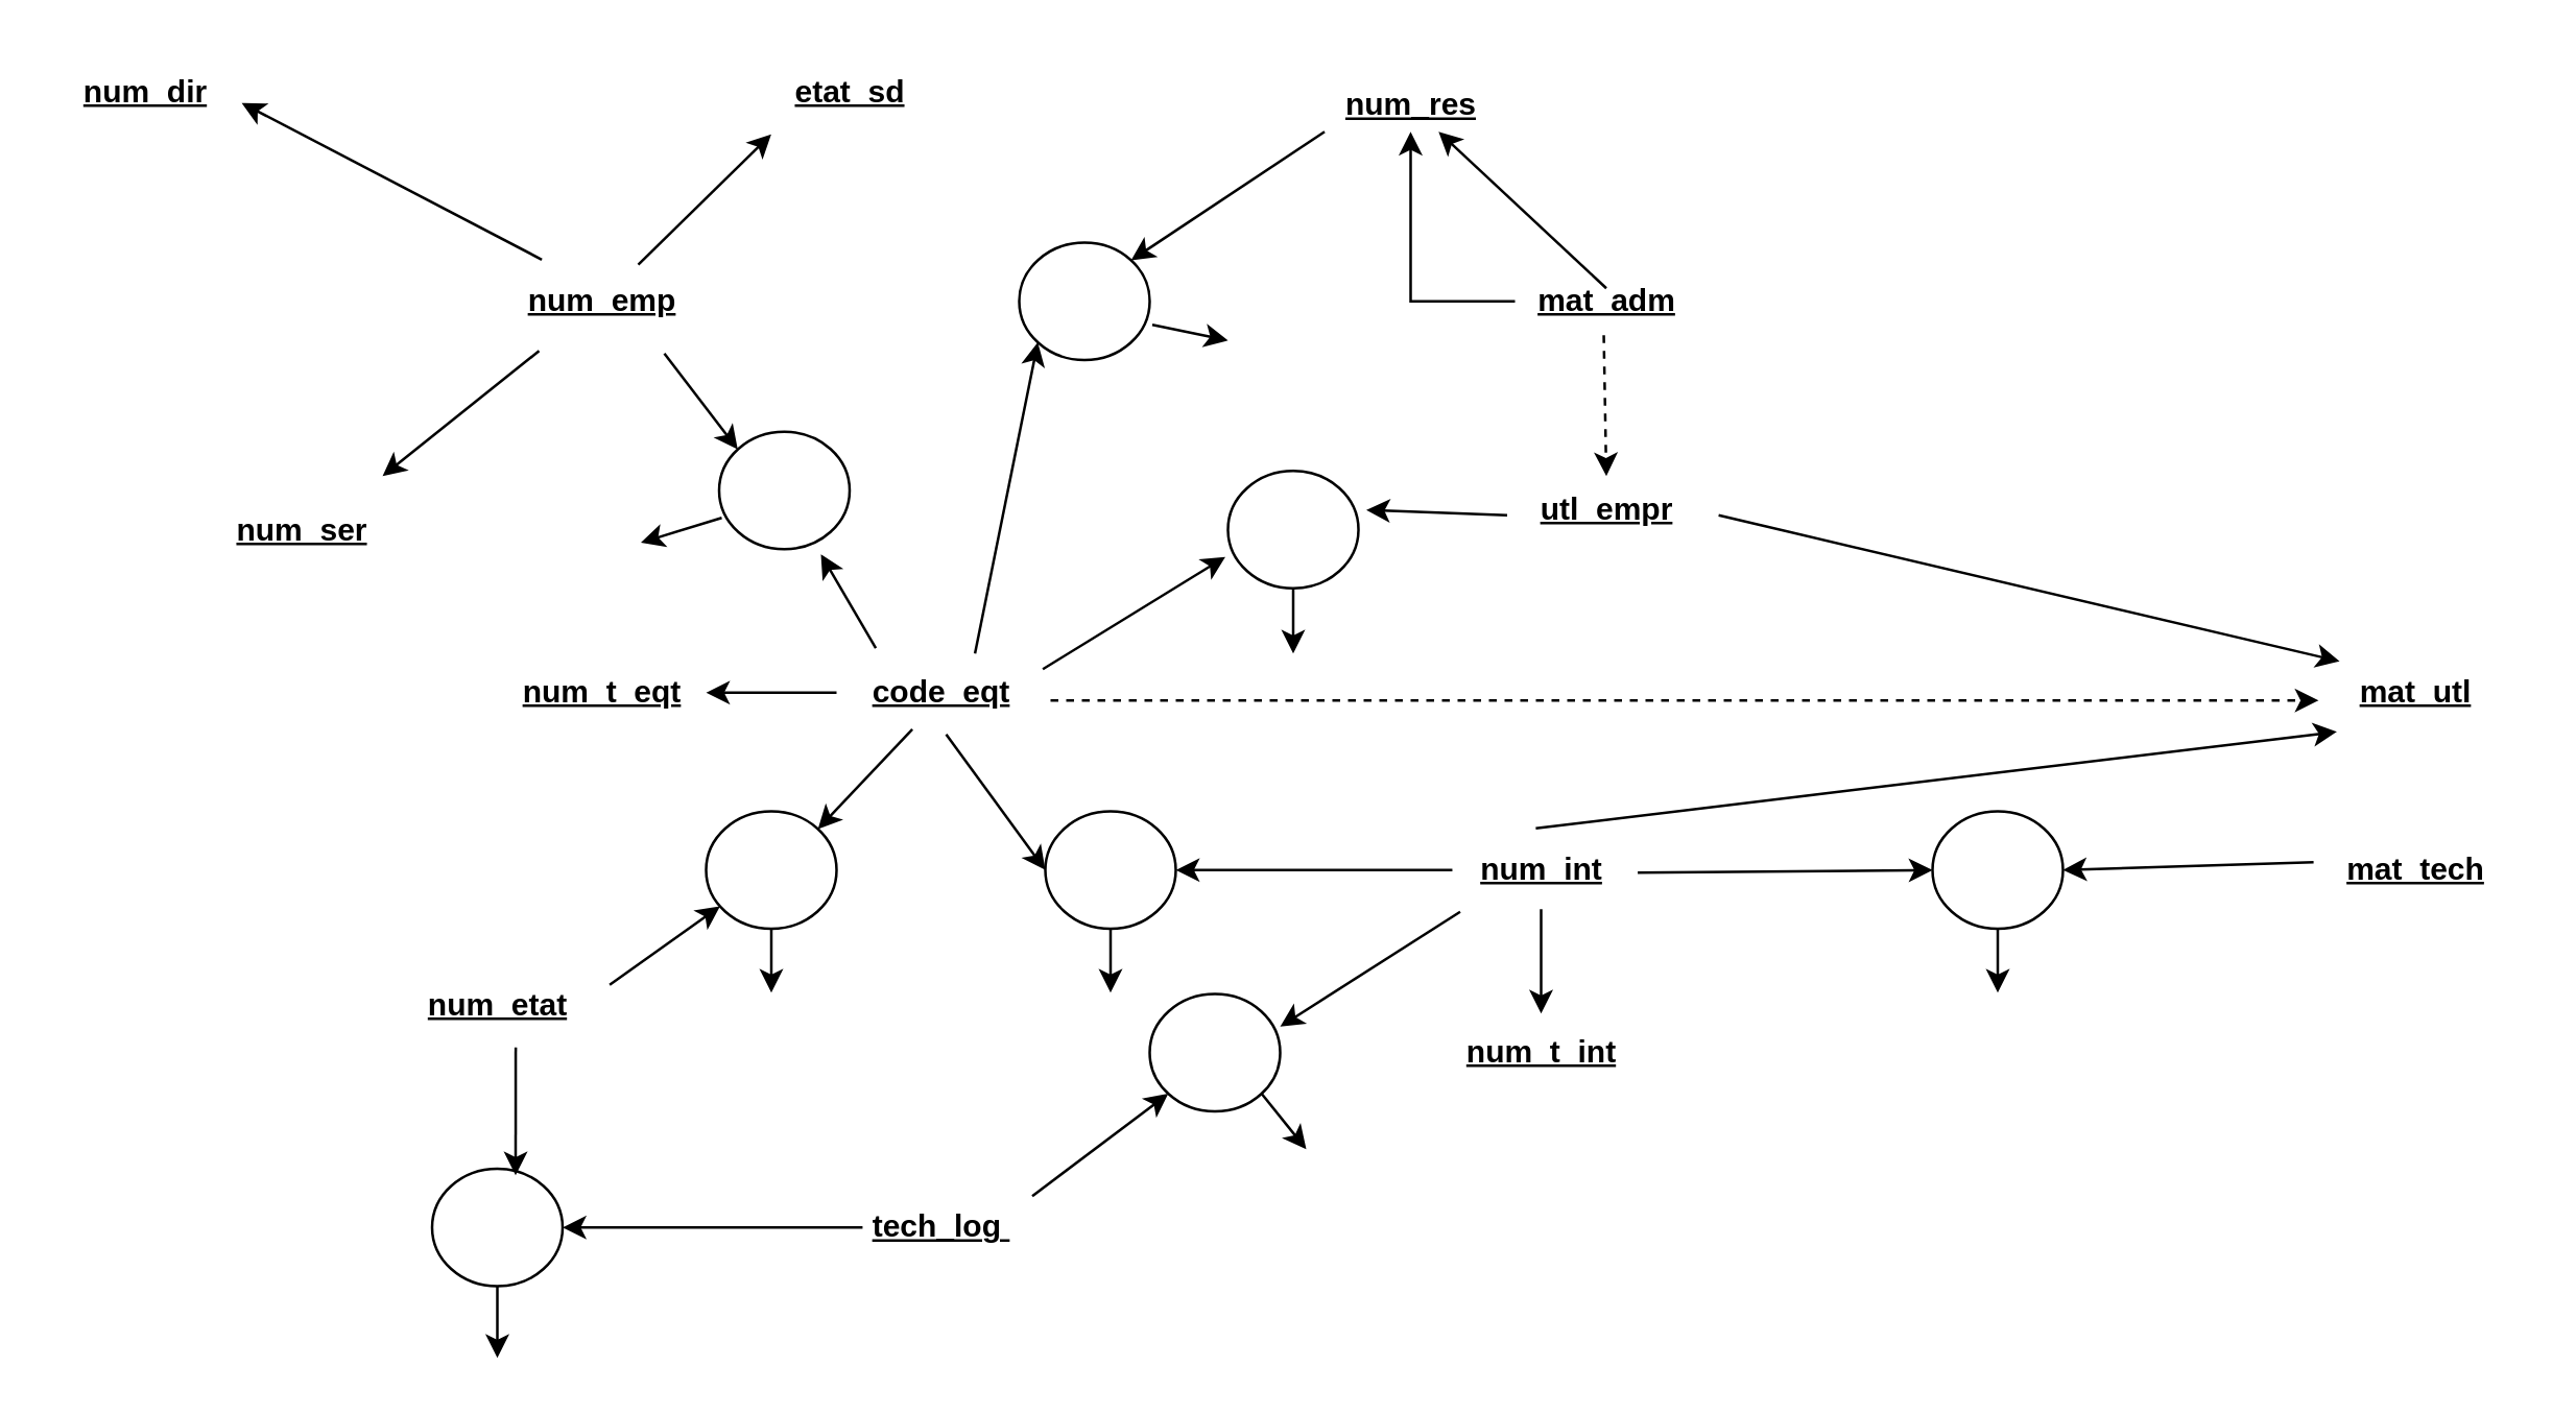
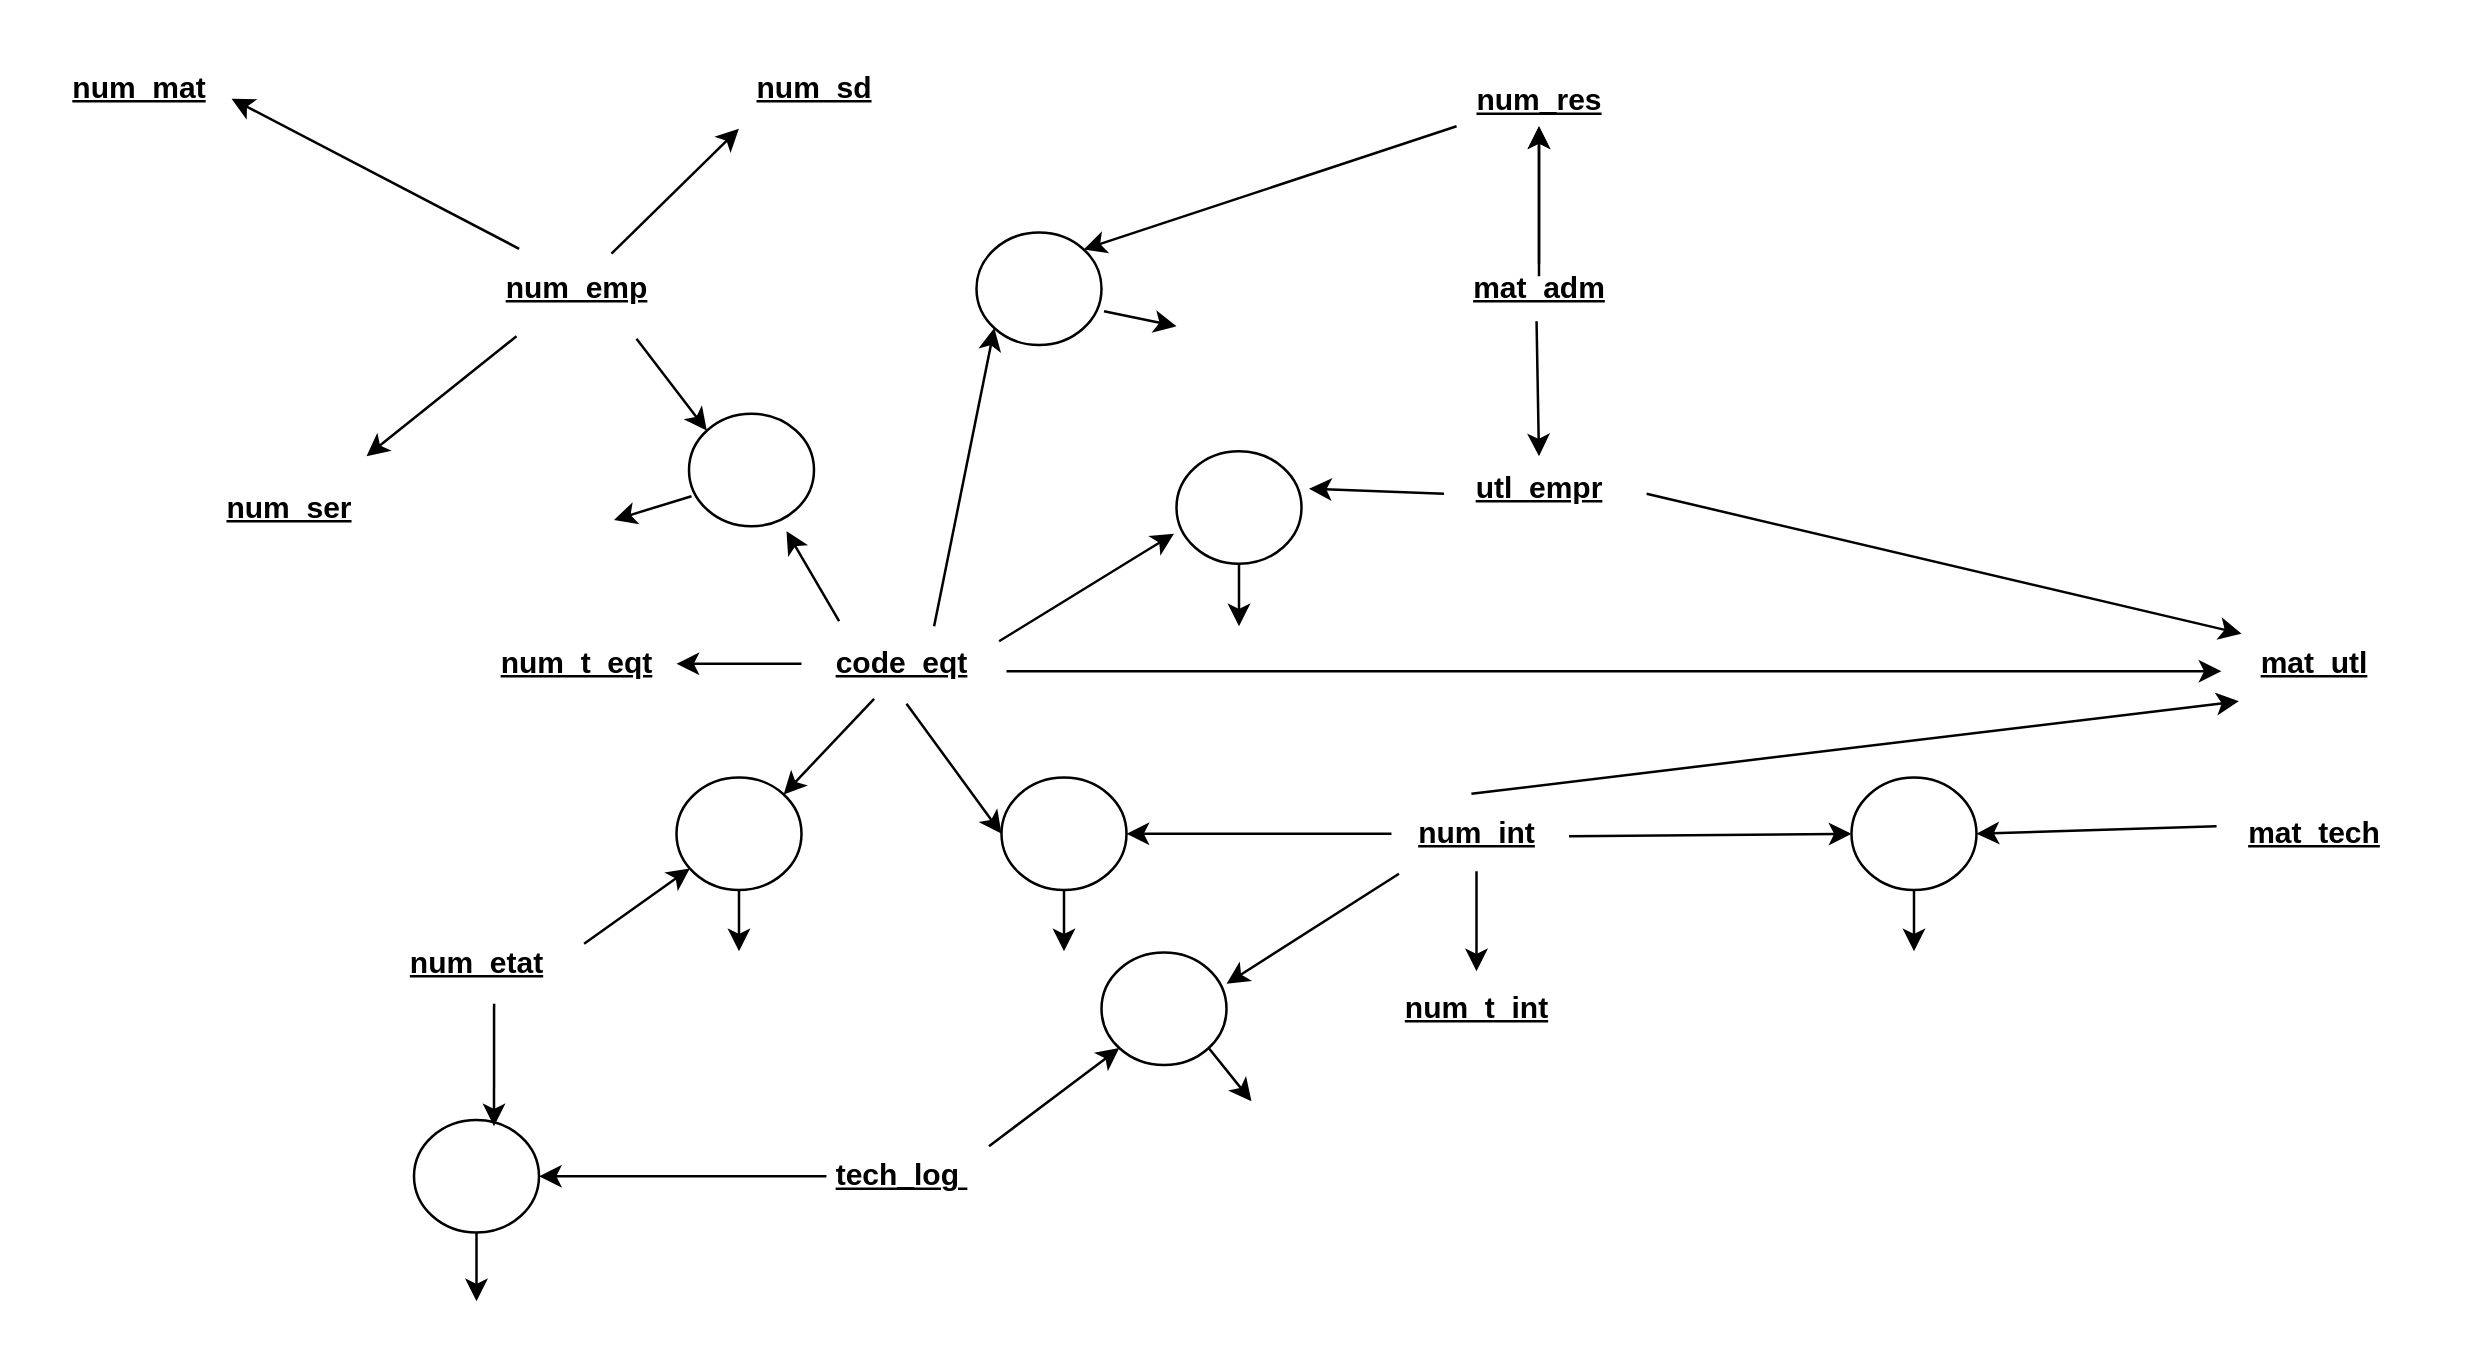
- <mxCell id="43" value="num_dir" style="text;html=1;align=center;verticalAlign=middle;resizable=0;points=[];autosize=1;strokeColor=none;fillColor=none;fontStyle=5;movable=0;rotatable=0;deletable=0;editable=0;locked=1;connectable=0;" vertex="1" parent="1"><mxGeometry x="20" y="20" width="70" height="30" as="geometry" /></mxCell>
+ <mxCell id="43" value="num_mat" style="text;html=1;align=center;verticalAlign=middle;resizable=0;points=[];autosize=1;strokeColor=none;fillColor=none;fontStyle=5;movable=0;rotatable=0;deletable=0;editable=0;locked=1;connectable=0;" vertex="1" parent="1"><mxGeometry x="20" y="20" width="70" height="30" as="geometry" /></mxCell>
- <mxCell id="45" value="etat_sd" style="text;html=1;align=center;verticalAlign=middle;resizable=0;points=[];autosize=1;strokeColor=none;fillColor=none;fontStyle=5;movable=0;rotatable=0;deletable=0;editable=0;locked=1;connectable=0;" vertex="1" parent="1"><mxGeometry x="290" y="20" width="70" height="30" as="geometry" /></mxCell>
+ <mxCell id="45" value="num_sd" style="text;html=1;align=center;verticalAlign=middle;resizable=0;points=[];autosize=1;strokeColor=none;fillColor=none;fontStyle=5;movable=0;rotatable=0;deletable=0;editable=0;locked=1;connectable=0;" vertex="1" parent="1"><mxGeometry x="290" y="20" width="70" height="30" as="geometry" /></mxCell>
- <mxCell id="2" value="num_res" style="text;html=1;align=center;verticalAlign=middle;resizable=0;points=[];autosize=1;strokeColor=none;fillColor=none;strokeWidth=0;spacing=0;fontStyle=5;movable=0;rotatable=0;deletable=0;editable=0;locked=1;connectable=0;" vertex="1" parent="1"><mxGeometry x="505" y="30" width="70" height="20" as="geometry" /></mxCell>
+ <mxCell id="2" value="num_res" style="text;html=1;align=center;verticalAlign=middle;resizable=0;points=[];autosize=1;strokeColor=none;fillColor=none;strokeWidth=0;spacing=0;fontStyle=5;movable=0;rotatable=0;deletable=0;editable=0;locked=1;connectable=0;" vertex="1" parent="1"><mxGeometry x="580" y="30" width="70" height="20" as="geometry" /></mxCell>
- <mxCell id="9" value="" style="endArrow=classic;html=1;rounded=0;entryX=0.5;entryY=0.067;entryDx=0;entryDy=0;entryPerimeter=0;exitX=0.486;exitY=1.15;exitDx=0;exitDy=0;exitPerimeter=0;movable=0;resizable=0;rotatable=0;deletable=0;editable=0;locked=1;connectable=0;dashed=1;" edge="1" parent="1" source="5" target="6"><mxGeometry width="50" height="50" relative="1" as="geometry"><mxPoint x="610" y="140" as="sourcePoint" /><mxPoint x="616" y="190" as="targetPoint" /></mxGeometry></mxCell>
+ <mxCell id="9" value="" style="endArrow=classic;html=1;rounded=0;entryX=0.5;entryY=0.067;entryDx=0;entryDy=0;entryPerimeter=0;exitX=0.486;exitY=1.15;exitDx=0;exitDy=0;exitPerimeter=0;movable=0;resizable=0;rotatable=0;deletable=0;editable=0;locked=1;connectable=0;" edge="1" parent="1" source="5" target="6"><mxGeometry width="50" height="50" relative="1" as="geometry"><mxPoint x="610" y="140" as="sourcePoint" /><mxPoint x="616" y="190" as="targetPoint" /></mxGeometry></mxCell>
- <mxCell id="11" value="" style="endArrow=classic;html=1;rounded=0;exitX=1.025;exitY=0.6;exitDx=0;exitDy=0;exitPerimeter=0;entryX=-0.029;entryY=0.6;entryDx=0;entryDy=0;entryPerimeter=0;movable=0;resizable=0;rotatable=0;deletable=0;editable=0;locked=1;connectable=0;dashed=1;" edge="1" parent="1" source="7" target="3"><mxGeometry width="50" height="50" relative="1" as="geometry"><mxPoint x="510" y="298" as="sourcePoint" /><mxPoint x="897" y="268" as="targetPoint" /></mxGeometry></mxCell>
+ <mxCell id="11" value="" style="endArrow=classic;html=1;rounded=0;exitX=1.025;exitY=0.6;exitDx=0;exitDy=0;exitPerimeter=0;entryX=-0.029;entryY=0.6;entryDx=0;entryDy=0;entryPerimeter=0;movable=0;resizable=0;rotatable=0;deletable=0;editable=0;locked=1;connectable=0;" edge="1" parent="1" source="7" target="3"><mxGeometry width="50" height="50" relative="1" as="geometry"><mxPoint x="510" y="298" as="sourcePoint" /><mxPoint x="897" y="268" as="targetPoint" /></mxGeometry></mxCell>
